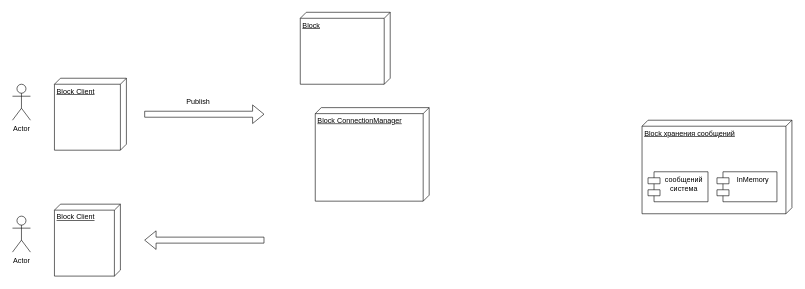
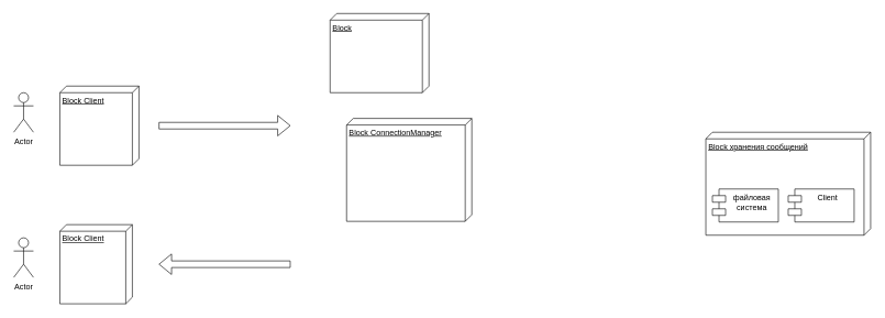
- <mxCell id="11" value="Publish" style="text;html=1;align=center;verticalAlign=middle;whiteSpace=wrap;rounded=0;" vertex="1" parent="1"><mxGeometry x="300" y="155" width="60" height="30" as="geometry" /></mxCell>
- <mxCell id="4" value="InMemory" style="shape=module;align=left;spacingLeft=20;align=center;verticalAlign=top;whiteSpace=wrap;html=1;" vertex="1" parent="1"><mxGeometry x="1195" y="286" width="100" height="50" as="geometry" /></mxCell>
+ <mxCell id="4" value="Client" style="shape=module;align=left;spacingLeft=20;align=center;verticalAlign=top;whiteSpace=wrap;html=1;" vertex="1" parent="1"><mxGeometry x="1195" y="286" width="100" height="50" as="geometry" /></mxCell>
- <mxCell id="3" value="сообщений система" style="shape=module;align=left;spacingLeft=20;align=center;verticalAlign=top;whiteSpace=wrap;html=1;" vertex="1" parent="1"><mxGeometry x="1080" y="286" width="100" height="50" as="geometry" /></mxCell>
+ <mxCell id="3" value="файловая система" style="shape=module;align=left;spacingLeft=20;align=center;verticalAlign=top;whiteSpace=wrap;html=1;" vertex="1" parent="1"><mxGeometry x="1080" y="286" width="100" height="50" as="geometry" /></mxCell>
